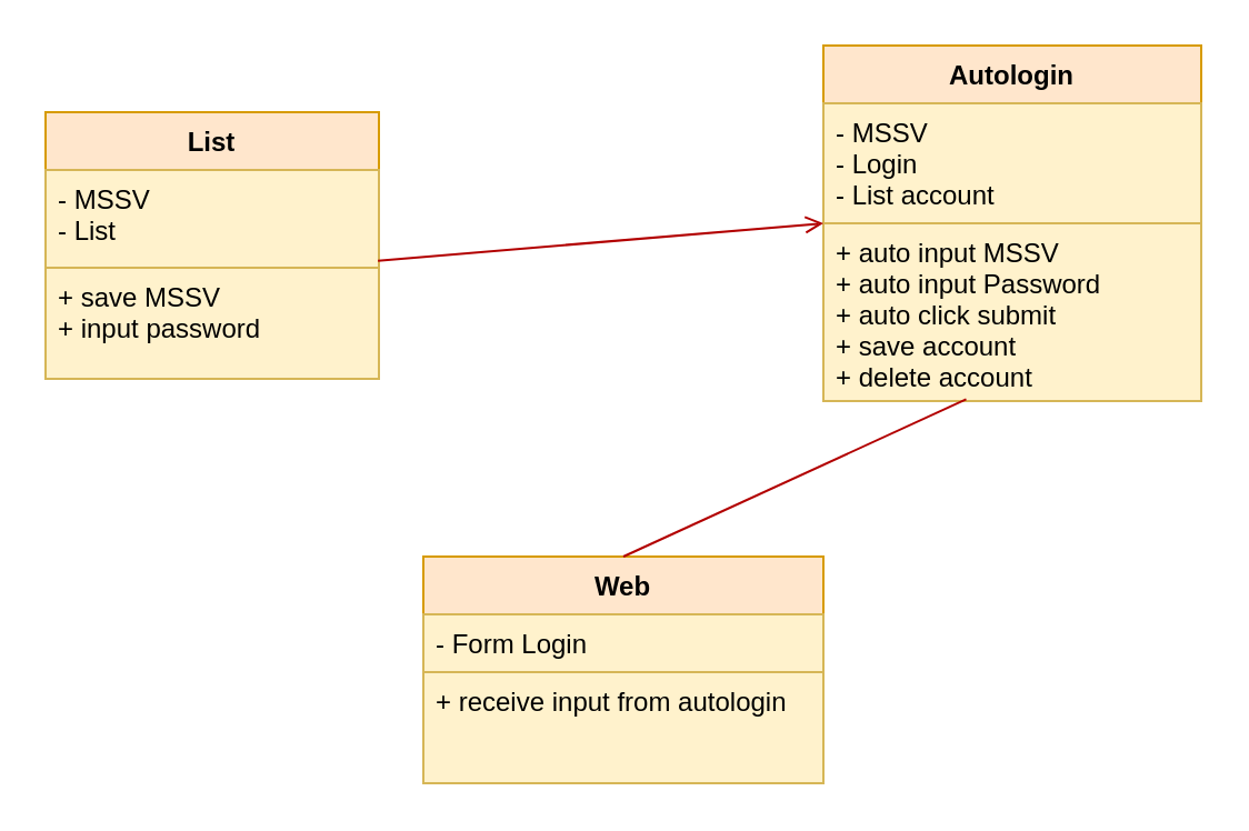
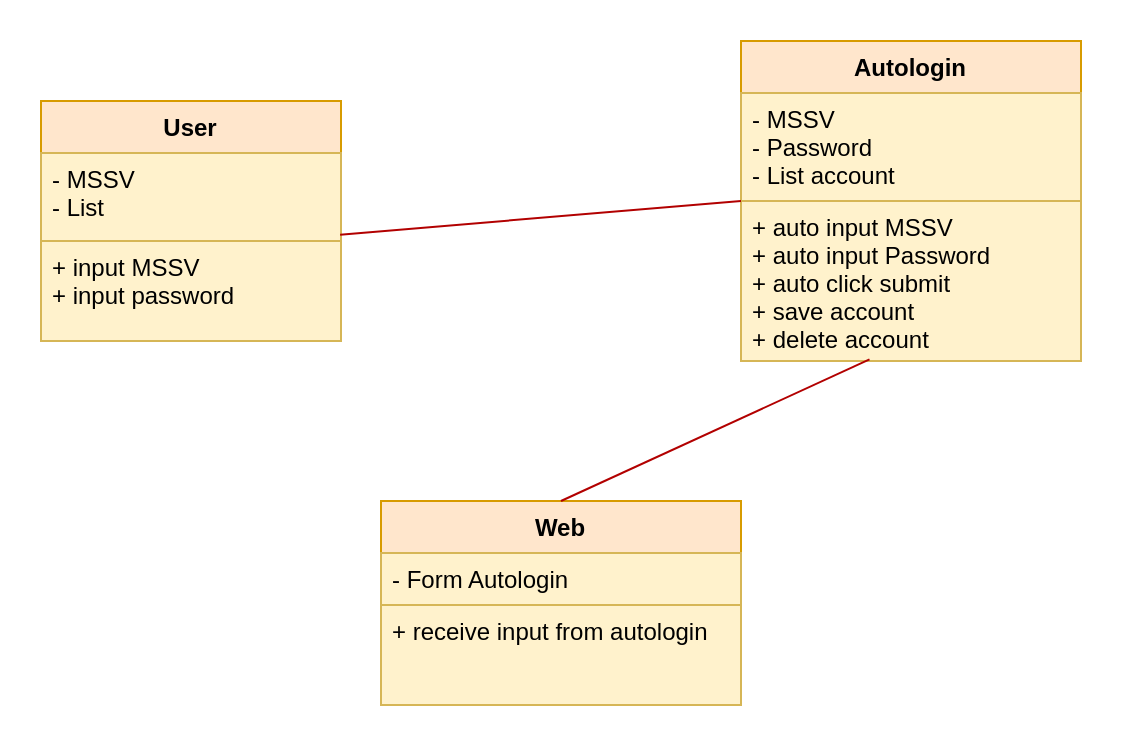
- <mxCell id="6" value="- MSSV&#10;- Login&#10;- List account" style="text;strokeColor=#d6b656;fillColor=#fff2cc;align=left;verticalAlign=top;spacingLeft=4;spacingRight=4;overflow=hidden;rotatable=0;points=[[0,0.5],[1,0.5]];portConstraint=eastwest;" vertex="1" parent="5"><mxGeometry y="26" width="170" height="54" as="geometry" /></mxCell>
+ <mxCell id="6" value="- MSSV&#10;- Password&#10;- List account" style="text;strokeColor=#d6b656;fillColor=#fff2cc;align=left;verticalAlign=top;spacingLeft=4;spacingRight=4;overflow=hidden;rotatable=0;points=[[0,0.5],[1,0.5]];portConstraint=eastwest;" vertex="1" parent="5"><mxGeometry y="26" width="170" height="54" as="geometry" /></mxCell>
- <mxCell id="2" value="List" style="swimlane;fontStyle=1;align=center;verticalAlign=top;childLayout=stackLayout;horizontal=1;startSize=26;horizontalStack=0;resizeParent=1;resizeParentMax=0;resizeLast=0;collapsible=1;marginBottom=0;fillColor=#ffe6cc;strokeColor=#d79b00;" vertex="1" parent="1"><mxGeometry x="20" y="50" width="150" height="120" as="geometry" /></mxCell>
+ <mxCell id="2" value="User" style="swimlane;fontStyle=1;align=center;verticalAlign=top;childLayout=stackLayout;horizontal=1;startSize=26;horizontalStack=0;resizeParent=1;resizeParentMax=0;resizeLast=0;collapsible=1;marginBottom=0;fillColor=#ffe6cc;strokeColor=#d79b00;" vertex="1" parent="1"><mxGeometry x="20" y="50" width="150" height="120" as="geometry" /></mxCell>
- <mxCell id="8" value="" style="endArrow=open;html=1;exitX=0.997;exitY=0.929;exitDx=0;exitDy=0;exitPerimeter=0;entryX=0;entryY=0.5;entryDx=0;entryDy=0;fillColor=#e51400;strokeColor=#B20000;" edge="1" parent="1" source="3" target="5"><mxGeometry width="50" height="50" relative="1" as="geometry"><mxPoint x="370" y="90" as="sourcePoint" /><mxPoint x="420" y="40" as="targetPoint" /></mxGeometry></mxCell>
+ <mxCell id="8" value="" style="endArrow=none;html=1;exitX=0.997;exitY=0.929;exitDx=0;exitDy=0;exitPerimeter=0;entryX=0;entryY=0.5;entryDx=0;entryDy=0;fillColor=#e51400;strokeColor=#B20000;" edge="1" parent="1" source="3" target="5"><mxGeometry width="50" height="50" relative="1" as="geometry"><mxPoint x="370" y="90" as="sourcePoint" /><mxPoint x="420" y="40" as="targetPoint" /></mxGeometry></mxCell>
- <mxCell id="4" value="+ save MSSV&#10;+ input password" style="text;strokeColor=#d6b656;fillColor=#fff2cc;align=left;verticalAlign=top;spacingLeft=4;spacingRight=4;overflow=hidden;rotatable=0;points=[[0,0.5],[1,0.5]];portConstraint=eastwest;" vertex="1" parent="2"><mxGeometry y="70" width="150" height="50" as="geometry" /></mxCell>
+ <mxCell id="4" value="+ input MSSV&#10;+ input password" style="text;strokeColor=#d6b656;fillColor=#fff2cc;align=left;verticalAlign=top;spacingLeft=4;spacingRight=4;overflow=hidden;rotatable=0;points=[[0,0.5],[1,0.5]];portConstraint=eastwest;" vertex="1" parent="2"><mxGeometry y="70" width="150" height="50" as="geometry" /></mxCell>
- <mxCell id="10" value="- Form Login" style="text;strokeColor=#d6b656;fillColor=#fff2cc;align=left;verticalAlign=top;spacingLeft=4;spacingRight=4;overflow=hidden;rotatable=0;points=[[0,0.5],[1,0.5]];portConstraint=eastwest;" vertex="1" parent="9"><mxGeometry y="26" width="180" height="26" as="geometry" /></mxCell>
+ <mxCell id="10" value="- Form Autologin" style="text;strokeColor=#d6b656;fillColor=#fff2cc;align=left;verticalAlign=top;spacingLeft=4;spacingRight=4;overflow=hidden;rotatable=0;points=[[0,0.5],[1,0.5]];portConstraint=eastwest;" vertex="1" parent="9"><mxGeometry y="26" width="180" height="26" as="geometry" /></mxCell>
